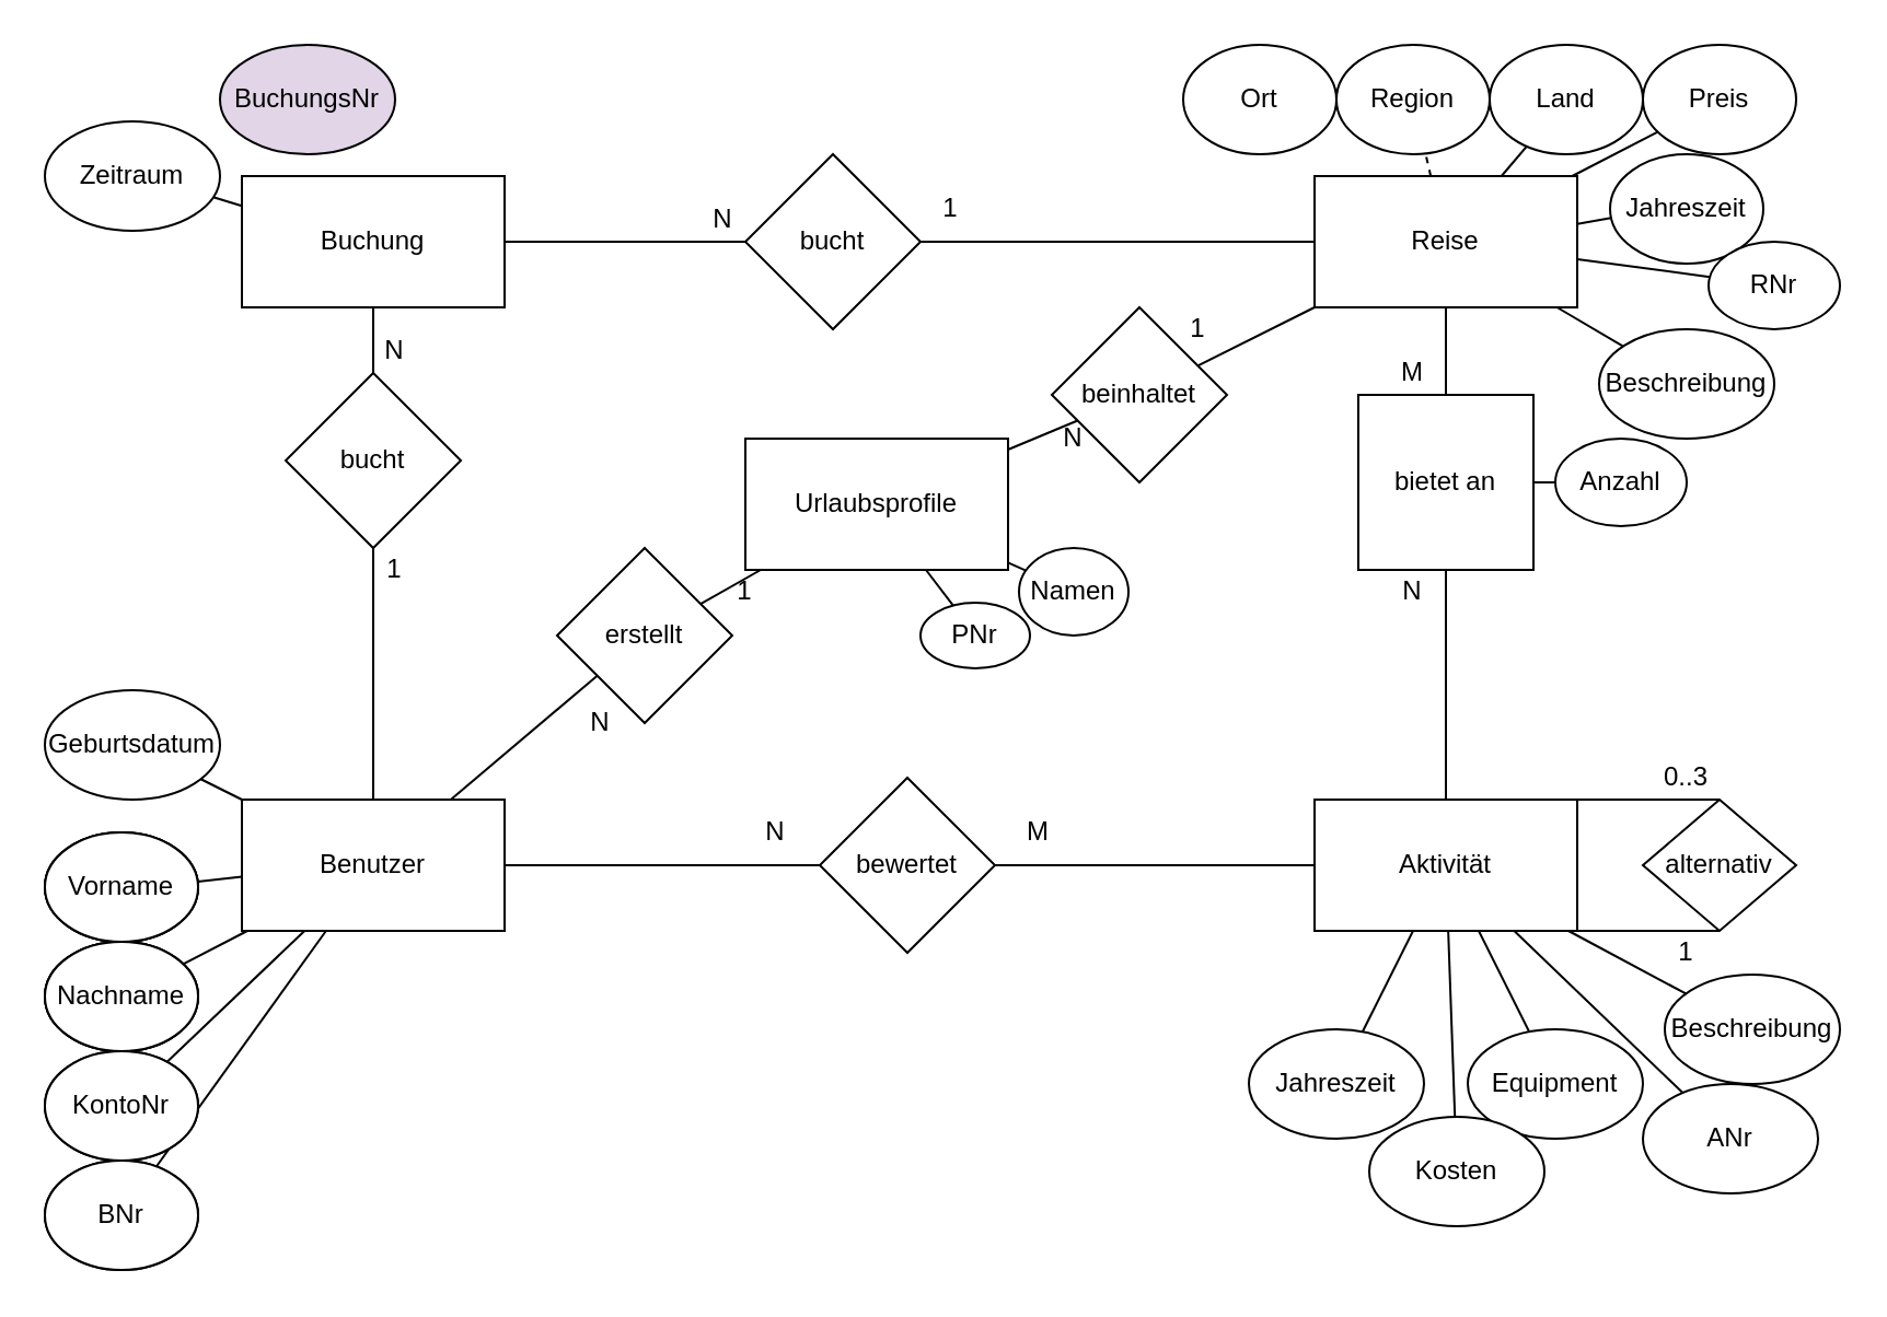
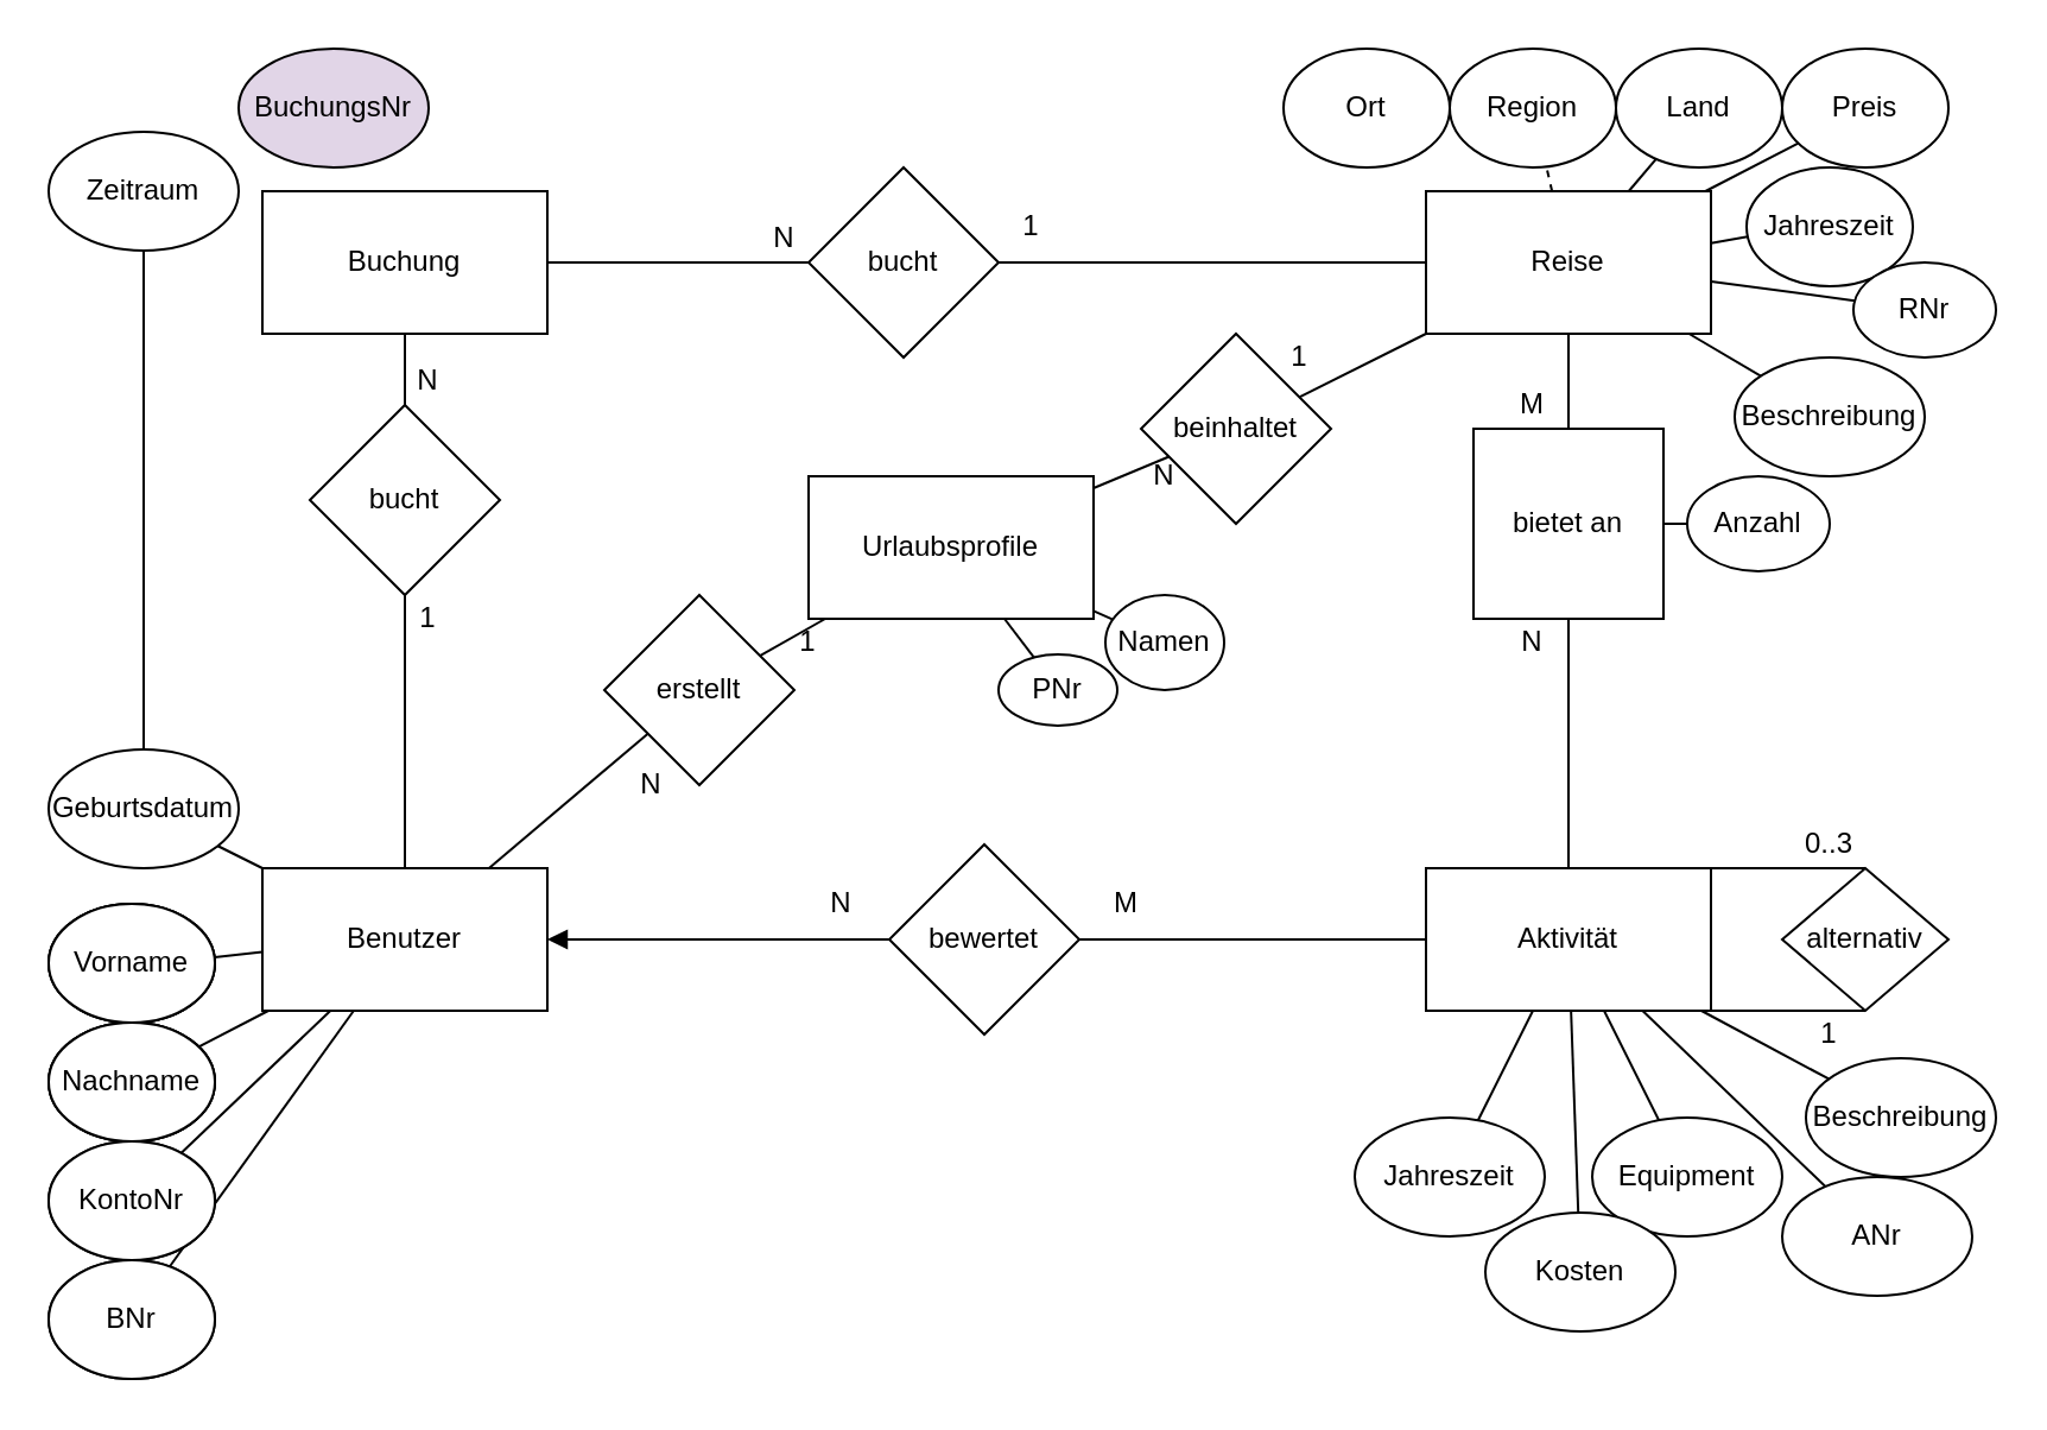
- <mxCell id="53" value="" style="endArrow=none;html=1;" parent="1" source="52" target="41" edge="1"><mxGeometry width="50" height="50" relative="1" as="geometry"><mxPoint x="190" y="150" as="sourcePoint" /><mxPoint x="190" y="200" as="targetPoint" /></mxGeometry></mxCell>
+ <mxCell id="53" value="" style="endArrow=none;html=1;" parent="1" source="52" target="65" edge="1"><mxGeometry width="50" height="50" relative="1" as="geometry"><mxPoint x="190" y="150" as="sourcePoint" /><mxPoint x="190" y="200" as="targetPoint" /></mxGeometry></mxCell>
- <mxCell id="71" value="" style="endArrow=none;html=1;" parent="1" source="72" target="70" edge="1"><mxGeometry width="50" height="50" relative="1" as="geometry"><mxPoint x="350" y="120" as="sourcePoint" /><mxPoint x="240" y="120" as="targetPoint" /></mxGeometry></mxCell>
+ <mxCell id="71" value="" style="endArrow=block;html=1;" parent="1" source="72" target="70" edge="1"><mxGeometry width="50" height="50" relative="1" as="geometry"><mxPoint x="350" y="120" as="sourcePoint" /><mxPoint x="240" y="120" as="targetPoint" /></mxGeometry></mxCell>
